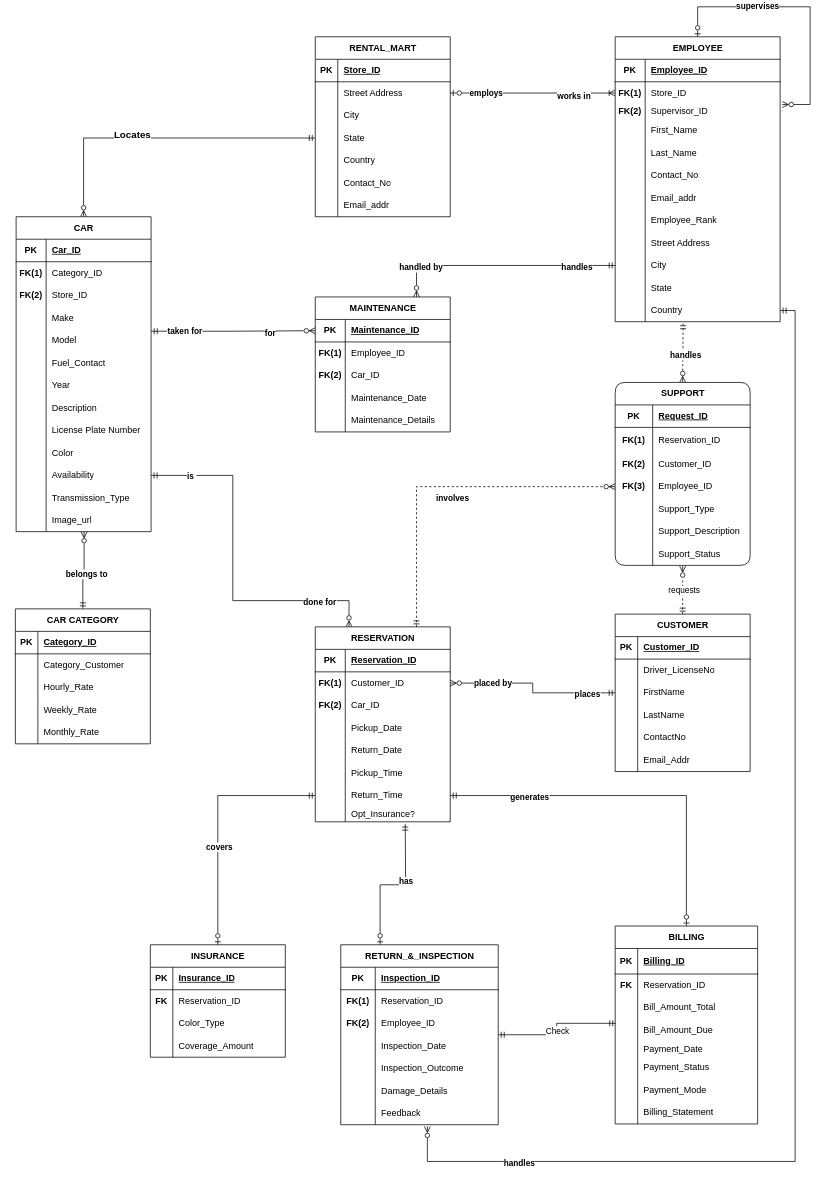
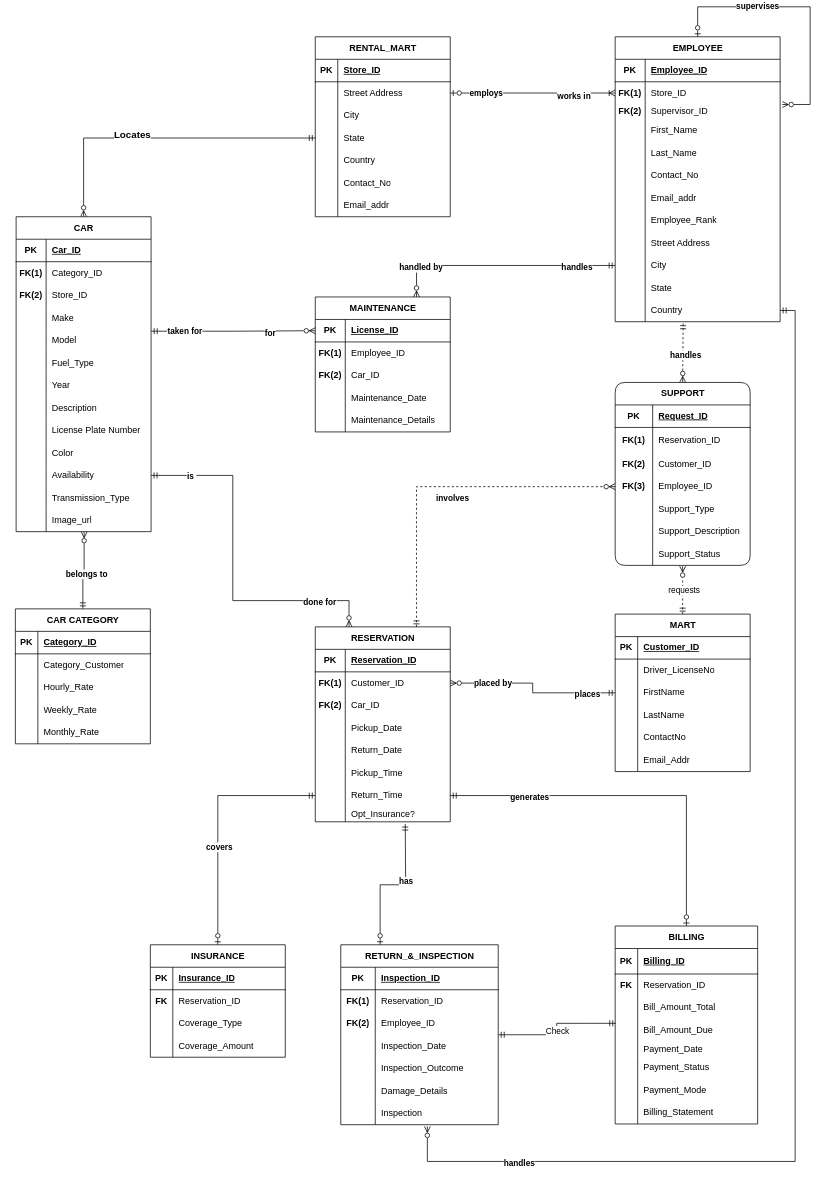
- <mxCell id="72" value="Maintenance_ID" style="shape=partialRectangle;connectable=0;fillColor=none;top=0;left=0;bottom=0;right=0;align=left;spacingLeft=6;fontStyle=5;overflow=hidden;whiteSpace=wrap;html=1;" vertex="1" parent="70"><mxGeometry x="40" width="140" height="30" as="geometry"><mxRectangle width="140" height="30" as="alternateBounds" /></mxGeometry></mxCell>
+ <mxCell id="72" value="License_ID" style="shape=partialRectangle;connectable=0;fillColor=none;top=0;left=0;bottom=0;right=0;align=left;spacingLeft=6;fontStyle=5;overflow=hidden;whiteSpace=wrap;html=1;" vertex="1" parent="70"><mxGeometry x="40" width="140" height="30" as="geometry"><mxRectangle width="140" height="30" as="alternateBounds" /></mxGeometry></mxCell>
- <mxCell id="22" value="Fuel_Contact" style="shape=partialRectangle;connectable=0;fillColor=none;top=0;left=0;bottom=0;right=0;align=left;spacingLeft=6;overflow=hidden;whiteSpace=wrap;html=1;" vertex="1" parent="20"><mxGeometry x="40" width="140" height="30" as="geometry"><mxRectangle width="140" height="30" as="alternateBounds" /></mxGeometry></mxCell>
+ <mxCell id="22" value="Fuel_Type" style="shape=partialRectangle;connectable=0;fillColor=none;top=0;left=0;bottom=0;right=0;align=left;spacingLeft=6;overflow=hidden;whiteSpace=wrap;html=1;" vertex="1" parent="20"><mxGeometry x="40" width="140" height="30" as="geometry"><mxRectangle width="140" height="30" as="alternateBounds" /></mxGeometry></mxCell>
- <mxCell id="191" value="CUSTOMER" style="shape=table;startSize=30;container=1;collapsible=1;childLayout=tableLayout;fixedRows=1;rowLines=0;fontStyle=1;align=center;resizeLast=1;html=1;" vertex="1" parent="1"><mxGeometry x="820" y="790" width="180" height="210" as="geometry" /></mxCell>
+ <mxCell id="191" value="MART" style="shape=table;startSize=30;container=1;collapsible=1;childLayout=tableLayout;fixedRows=1;rowLines=0;fontStyle=1;align=center;resizeLast=1;html=1;" vertex="1" parent="1"><mxGeometry x="820" y="790" width="180" height="210" as="geometry" /></mxCell>
- <mxCell id="268" value="Color_Type" style="shape=partialRectangle;connectable=0;fillColor=none;top=0;left=0;bottom=0;right=0;align=left;spacingLeft=6;overflow=hidden;whiteSpace=wrap;html=1;" vertex="1" parent="266"><mxGeometry x="30" width="150" height="30" as="geometry"><mxRectangle width="150" height="30" as="alternateBounds" /></mxGeometry></mxCell>
+ <mxCell id="268" value="Coverage_Type" style="shape=partialRectangle;connectable=0;fillColor=none;top=0;left=0;bottom=0;right=0;align=left;spacingLeft=6;overflow=hidden;whiteSpace=wrap;html=1;" vertex="1" parent="266"><mxGeometry x="30" width="150" height="30" as="geometry"><mxRectangle width="150" height="30" as="alternateBounds" /></mxGeometry></mxCell>
- <mxCell id="258" value="Feedback" style="shape=partialRectangle;connectable=0;fillColor=none;top=0;left=0;bottom=0;right=0;align=left;spacingLeft=6;overflow=hidden;whiteSpace=wrap;html=1;" vertex="1" parent="256"><mxGeometry x="46" width="164" height="30" as="geometry"><mxRectangle width="164" height="30" as="alternateBounds" /></mxGeometry></mxCell>
+ <mxCell id="258" value="Inspection" style="shape=partialRectangle;connectable=0;fillColor=none;top=0;left=0;bottom=0;right=0;align=left;spacingLeft=6;overflow=hidden;whiteSpace=wrap;html=1;" vertex="1" parent="256"><mxGeometry x="46" width="164" height="30" as="geometry"><mxRectangle width="164" height="30" as="alternateBounds" /></mxGeometry></mxCell>
